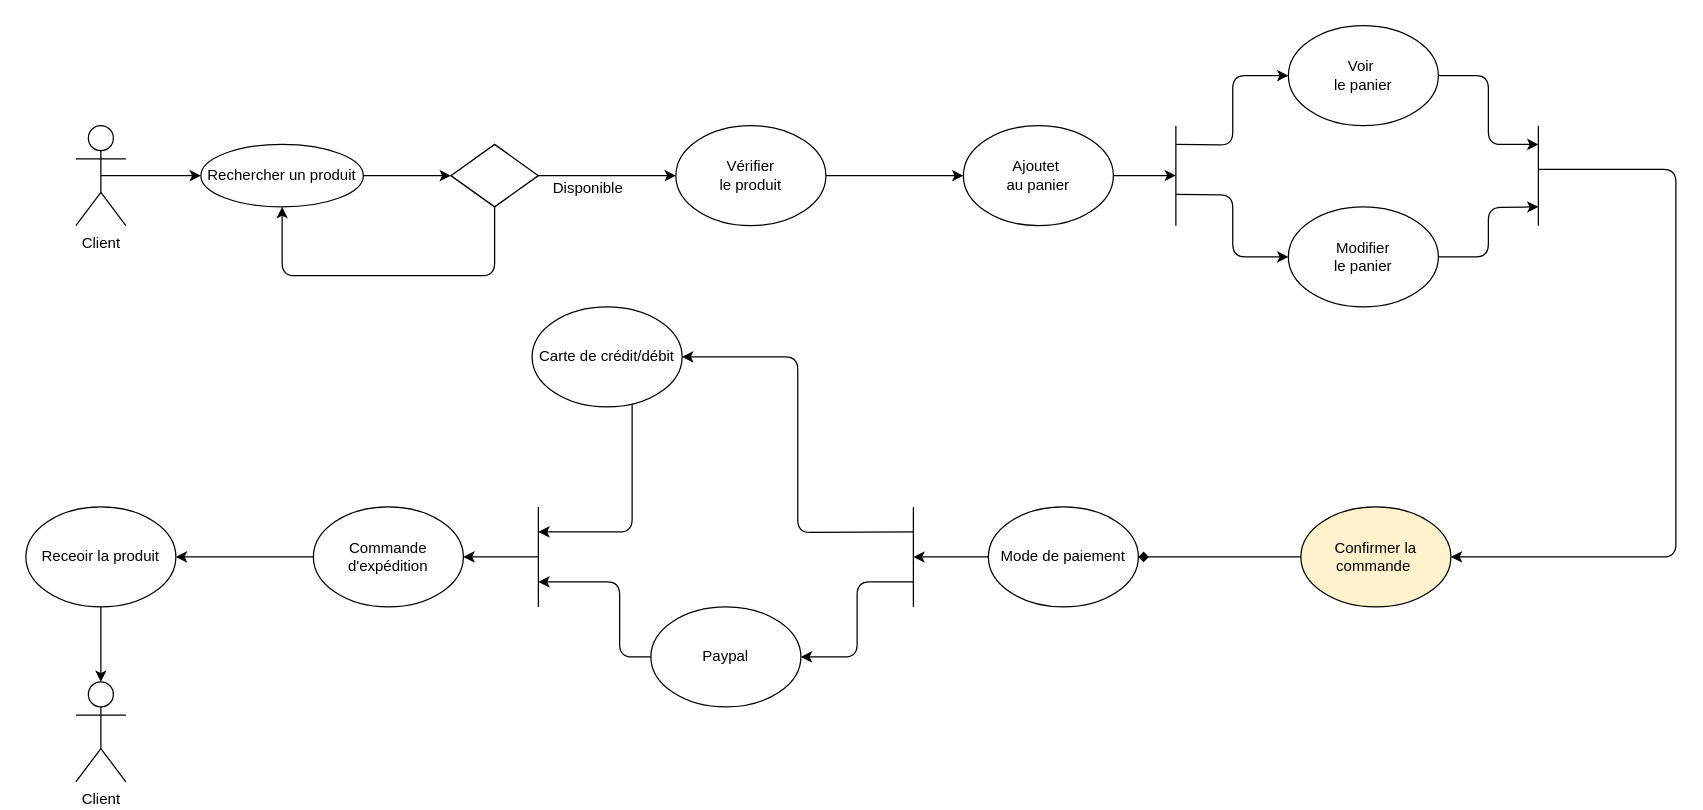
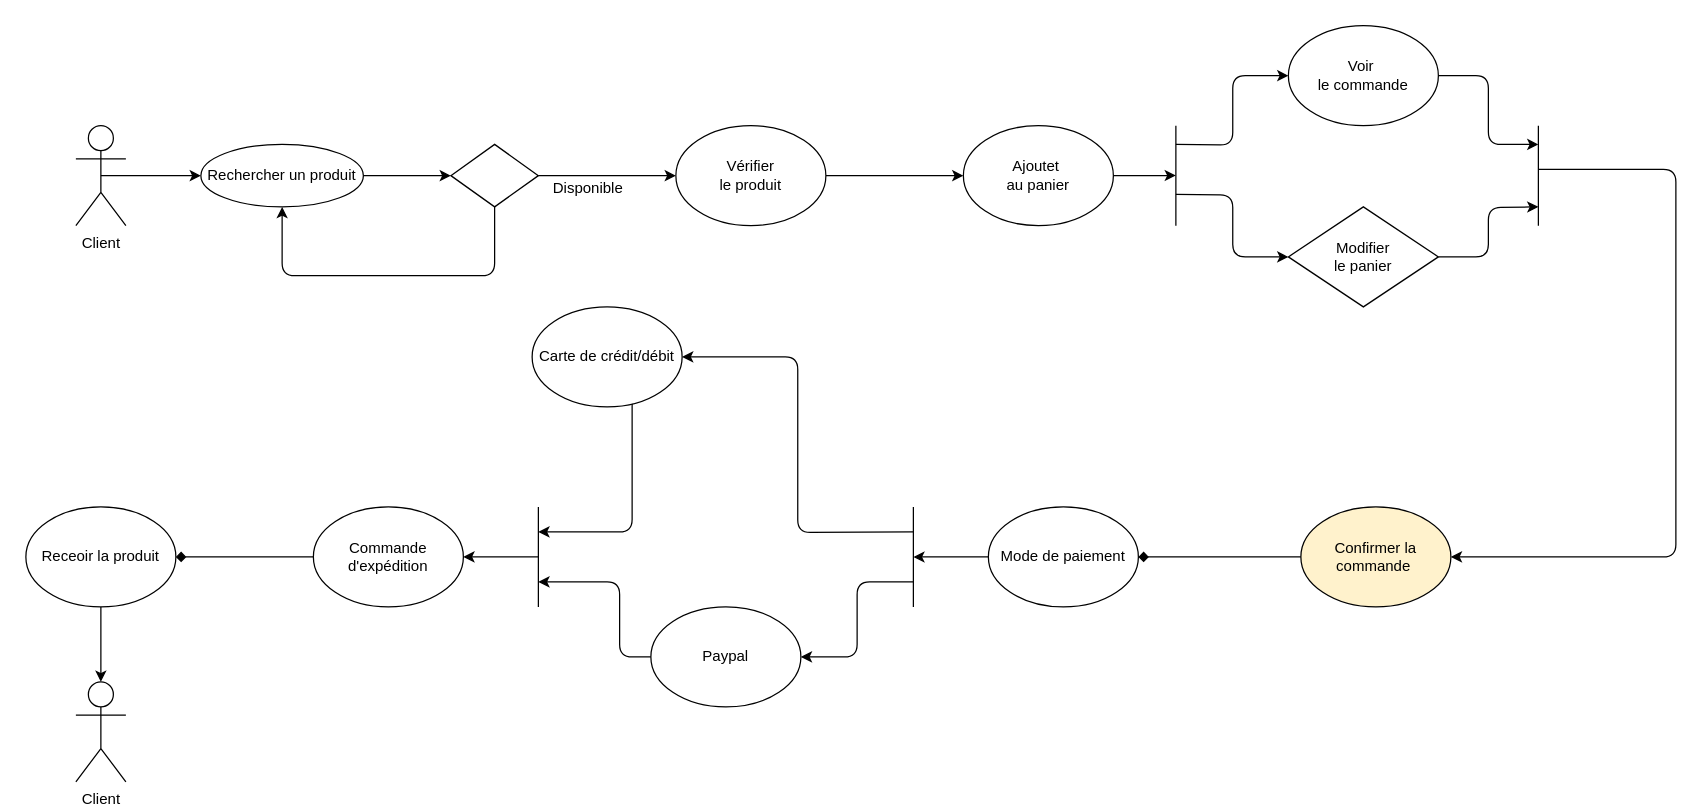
- <mxCell id="17" value="Voir&amp;nbsp;&lt;br&gt;le panier" style="ellipse;whiteSpace=wrap;html=1;" vertex="1" parent="1"><mxGeometry x="1030" y="20" width="120" height="80" as="geometry" /></mxCell>
+ <mxCell id="17" value="Voir&amp;nbsp;&lt;br&gt;le commande" style="ellipse;whiteSpace=wrap;html=1;" vertex="1" parent="1"><mxGeometry x="1030" y="20" width="120" height="80" as="geometry" /></mxCell>
- <mxCell id="21" value="Modifier &lt;br&gt;le panier" style="ellipse;whiteSpace=wrap;html=1;" vertex="1" parent="1"><mxGeometry x="1030" y="165" width="120" height="80" as="geometry" /></mxCell>
+ <mxCell id="21" value="Modifier &lt;br&gt;le panier" style="rhombus;whiteSpace=wrap;html=1;" vertex="1" parent="1"><mxGeometry x="1030" y="165" width="120" height="80" as="geometry" /></mxCell>
- <mxCell id="36" style="edgeStyle=orthogonalEdgeStyle;html=1;exitX=0;exitY=0.5;exitDx=0;exitDy=0;entryX=1;entryY=0.5;entryDx=0;entryDy=0;" edge="1" parent="1" source="37" target="39"><mxGeometry relative="1" as="geometry" /></mxCell>
+ <mxCell id="36" style="edgeStyle=orthogonalEdgeStyle;html=1;exitX=0;exitY=0.5;exitDx=0;exitDy=0;entryX=1;entryY=0.5;entryDx=0;entryDy=0;endArrow=diamond;" edge="1" parent="1" source="37" target="39"><mxGeometry relative="1" as="geometry" /></mxCell>
